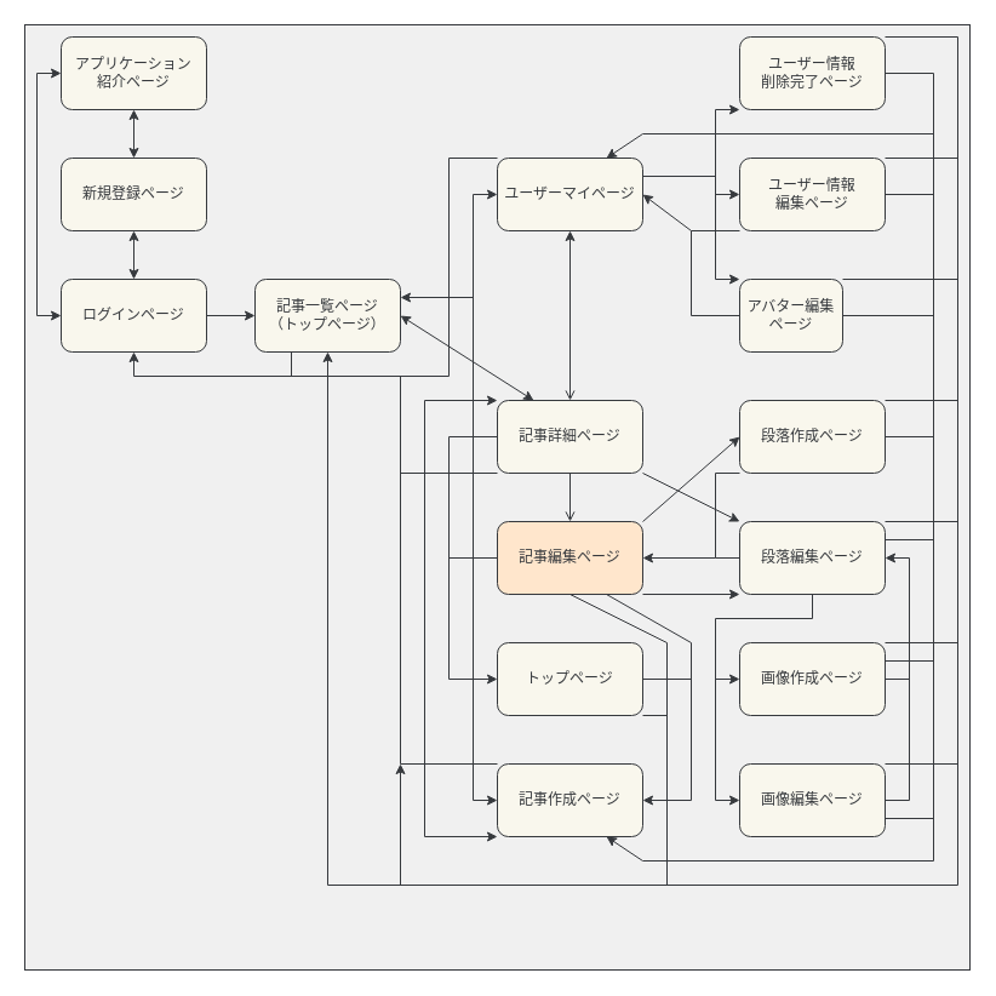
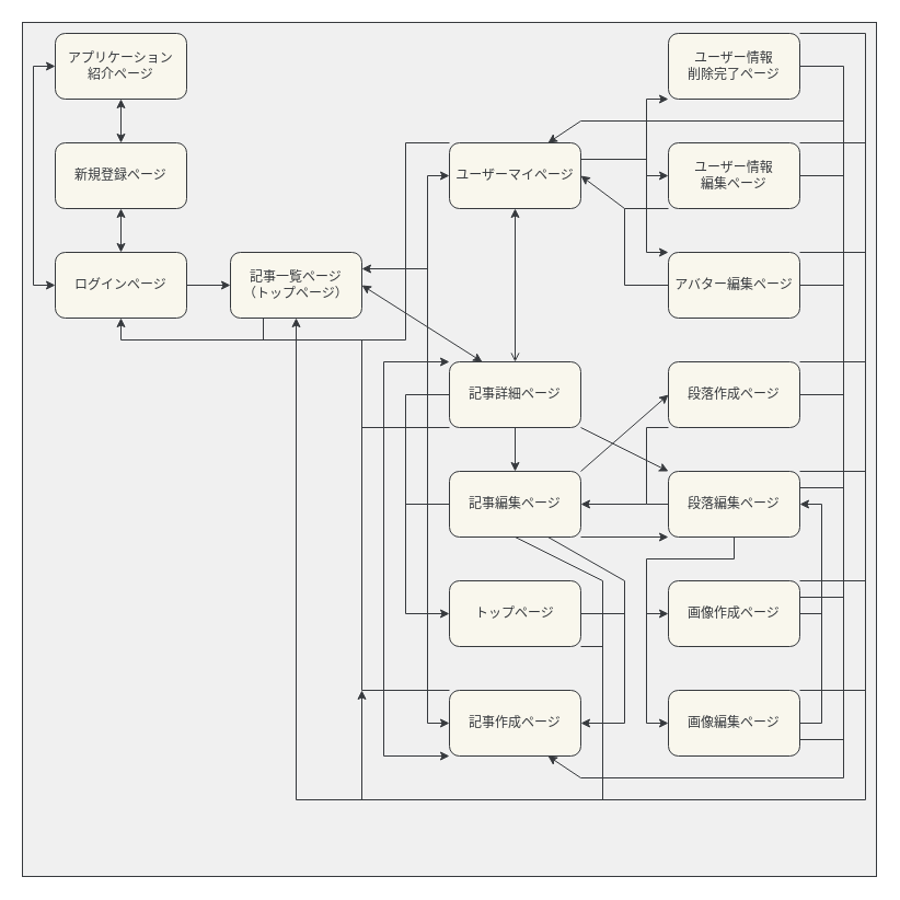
- <mxCell id="59" value="アバター編集ページ" style="rounded=1;whiteSpace=wrap;html=1;labelBackgroundColor=none;fillColor=#f9f7ed;strokeColor=#36393D;fontColor=#36393D;" parent="1" vertex="1"><mxGeometry x="610" y="230" width="85" height="60" as="geometry" /></mxCell>
+ <mxCell id="59" value="アバター編集ページ" style="rounded=1;whiteSpace=wrap;html=1;labelBackgroundColor=none;fillColor=#f9f7ed;strokeColor=#36393D;fontColor=#36393D;" parent="1" vertex="1"><mxGeometry x="610" y="230" width="120" height="60" as="geometry" /></mxCell>
- <mxCell id="22" style="edgeStyle=none;html=1;exitX=0.5;exitY=1;exitDx=0;exitDy=0;entryX=0.5;entryY=0;entryDx=0;entryDy=0;fontColor=#36393D;startArrow=none;startFill=0;endArrow=open;endFill=1;labelBackgroundColor=none;fillColor=#f9f7ed;strokeColor=#36393D;" parent="1" source="28" target="45" edge="1"><mxGeometry relative="1" as="geometry" /></mxCell>
+ <mxCell id="22" style="edgeStyle=none;html=1;exitX=0.5;exitY=1;exitDx=0;exitDy=0;entryX=0.5;entryY=0;entryDx=0;entryDy=0;fontColor=#36393D;startArrow=none;startFill=0;endArrow=classic;endFill=1;labelBackgroundColor=none;fillColor=#f9f7ed;strokeColor=#36393D;" parent="1" source="28" target="45" edge="1"><mxGeometry relative="1" as="geometry" /></mxCell>
- <mxCell id="45" value="記事編集ページ" style="rounded=1;whiteSpace=wrap;html=1;labelBackgroundColor=none;fillColor=#ffe6cc;strokeColor=#36393D;fontColor=#36393D;" parent="1" vertex="1"><mxGeometry x="410" y="430" width="120" height="60" as="geometry" /></mxCell>
+ <mxCell id="45" value="記事編集ページ" style="rounded=1;whiteSpace=wrap;html=1;labelBackgroundColor=none;fillColor=#f9f7ed;strokeColor=#36393D;fontColor=#36393D;" parent="1" vertex="1"><mxGeometry x="410" y="430" width="120" height="60" as="geometry" /></mxCell>
